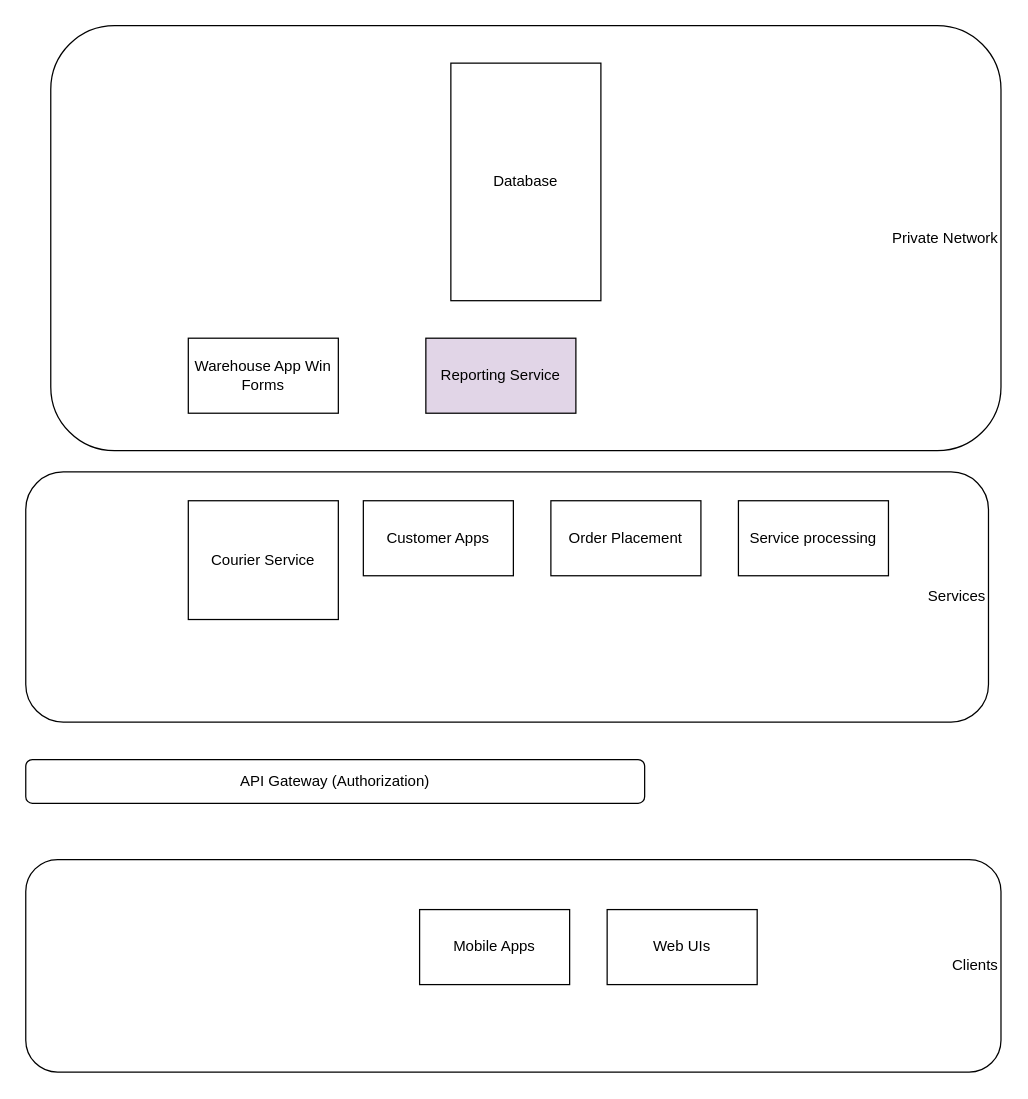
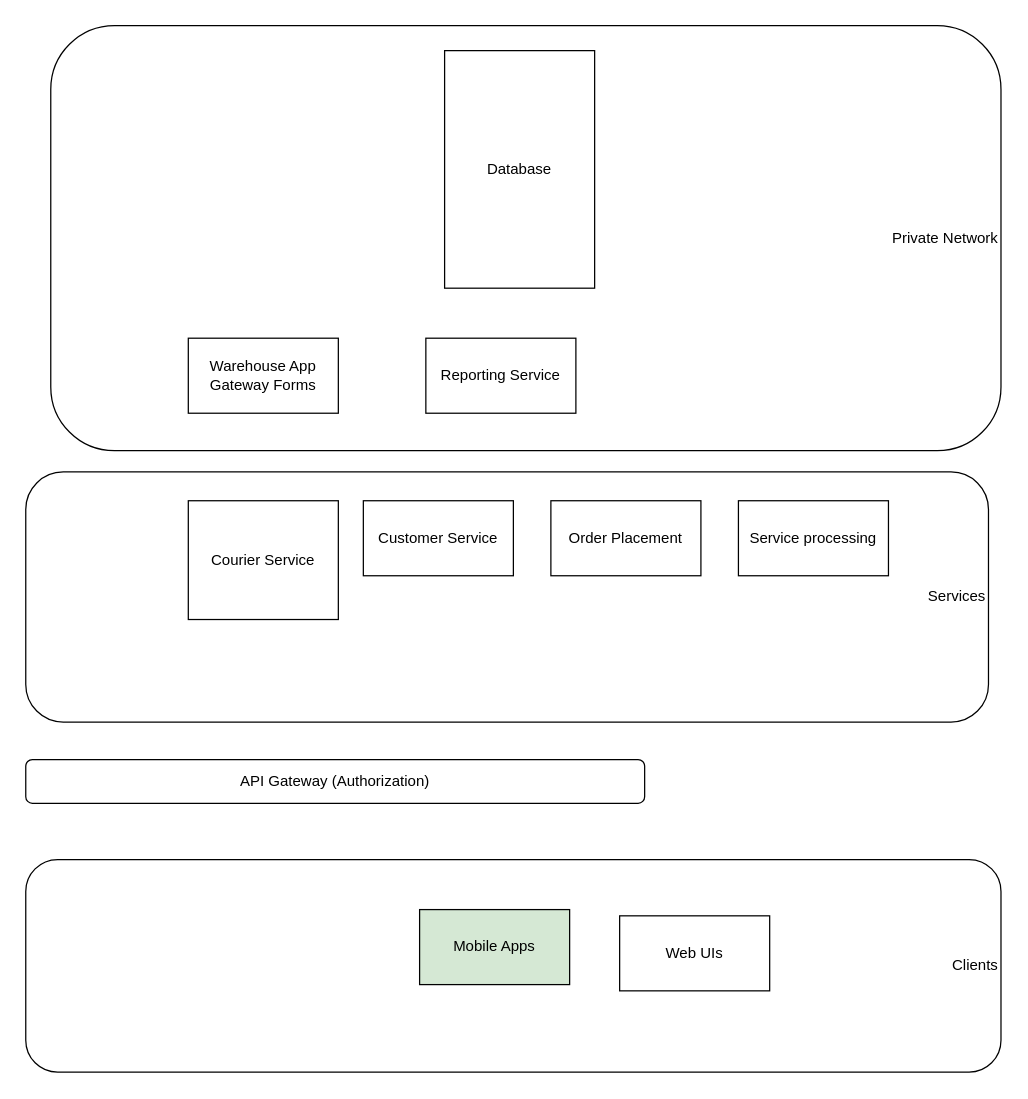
- <mxCell id="2" value="Database" style="rounded=0;whiteSpace=wrap;html=1;" vertex="1" parent="1"><mxGeometry x="360" y="50" width="120" height="190" as="geometry" /></mxCell>
+ <mxCell id="2" value="Database" style="rounded=0;whiteSpace=wrap;html=1;" vertex="1" parent="1"><mxGeometry x="355" y="40" width="120" height="190" as="geometry" /></mxCell>
- <mxCell id="3" value="Warehouse App Win Forms" style="rounded=0;whiteSpace=wrap;html=1;" vertex="1" parent="1"><mxGeometry x="150" y="270" width="120" height="60" as="geometry" /></mxCell>
+ <mxCell id="3" value="Warehouse App Gateway Forms" style="rounded=0;whiteSpace=wrap;html=1;" vertex="1" parent="1"><mxGeometry x="150" y="270" width="120" height="60" as="geometry" /></mxCell>
- <mxCell id="4" value="Reporting Service" style="rounded=0;whiteSpace=wrap;html=1;fillColor=#e1d5e7;" vertex="1" parent="1"><mxGeometry x="340" y="270" width="120" height="60" as="geometry" /></mxCell>
+ <mxCell id="4" value="Reporting Service" style="rounded=0;whiteSpace=wrap;html=1;" vertex="1" parent="1"><mxGeometry x="340" y="270" width="120" height="60" as="geometry" /></mxCell>
- <mxCell id="12" value="Customer Apps" style="rounded=0;whiteSpace=wrap;html=1;fillColor=default;" vertex="1" parent="1"><mxGeometry x="290" y="400" width="120" height="60" as="geometry" /></mxCell>
+ <mxCell id="12" value="Customer Service" style="rounded=0;whiteSpace=wrap;html=1;fillColor=default;" vertex="1" parent="1"><mxGeometry x="290" y="400" width="120" height="60" as="geometry" /></mxCell>
- <mxCell id="8" value="Mobile Apps" style="rounded=0;whiteSpace=wrap;html=1;" vertex="1" parent="1"><mxGeometry x="335" y="727" width="120" height="60" as="geometry" /></mxCell>
+ <mxCell id="8" value="Mobile Apps" style="rounded=0;whiteSpace=wrap;html=1;fillColor=#d5e8d4;" vertex="1" parent="1"><mxGeometry x="335" y="727" width="120" height="60" as="geometry" /></mxCell>
- <mxCell id="9" value="Web UIs" style="rounded=0;whiteSpace=wrap;html=1;" vertex="1" parent="1"><mxGeometry x="485" y="727" width="120" height="60" as="geometry" /></mxCell>
+ <mxCell id="9" value="Web UIs" style="rounded=0;whiteSpace=wrap;html=1;" vertex="1" parent="1"><mxGeometry x="495" y="732" width="120" height="60" as="geometry" /></mxCell>
